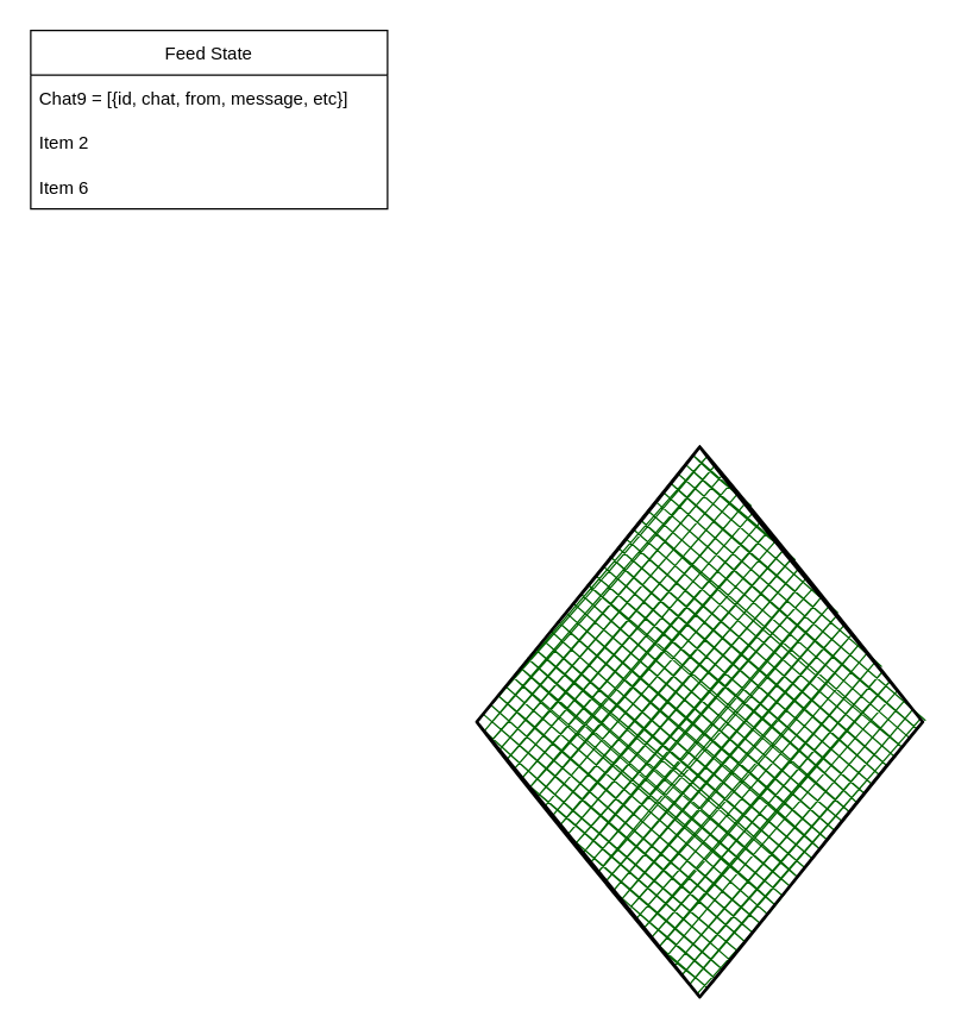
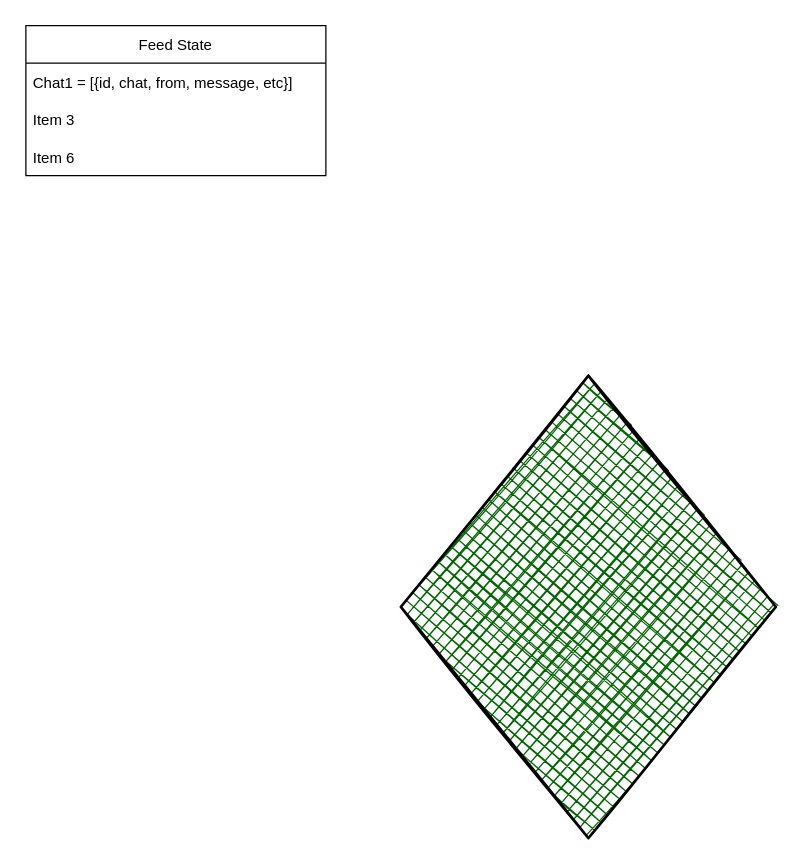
- <mxCell id="3" value="Chat9 = [{id, chat, from, message, etc}]" style="text;strokeColor=none;fillColor=none;align=left;verticalAlign=middle;spacingLeft=4;spacingRight=4;overflow=hidden;points=[[0,0.5],[1,0.5]];portConstraint=eastwest;rotatable=0;" vertex="1" parent="2"><mxGeometry y="30" width="240" height="30" as="geometry" /></mxCell>
+ <mxCell id="3" value="Chat1 = [{id, chat, from, message, etc}]" style="text;strokeColor=none;fillColor=none;align=left;verticalAlign=middle;spacingLeft=4;spacingRight=4;overflow=hidden;points=[[0,0.5],[1,0.5]];portConstraint=eastwest;rotatable=0;" vertex="1" parent="2"><mxGeometry y="30" width="240" height="30" as="geometry" /></mxCell>
- <mxCell id="4" value="Item 2" style="text;strokeColor=none;fillColor=none;align=left;verticalAlign=middle;spacingLeft=4;spacingRight=4;overflow=hidden;points=[[0,0.5],[1,0.5]];portConstraint=eastwest;rotatable=0;" vertex="1" parent="2"><mxGeometry y="60" width="240" height="30" as="geometry" /></mxCell>
+ <mxCell id="4" value="Item 3" style="text;strokeColor=none;fillColor=none;align=left;verticalAlign=middle;spacingLeft=4;spacingRight=4;overflow=hidden;points=[[0,0.5],[1,0.5]];portConstraint=eastwest;rotatable=0;" vertex="1" parent="2"><mxGeometry y="60" width="240" height="30" as="geometry" /></mxCell>
